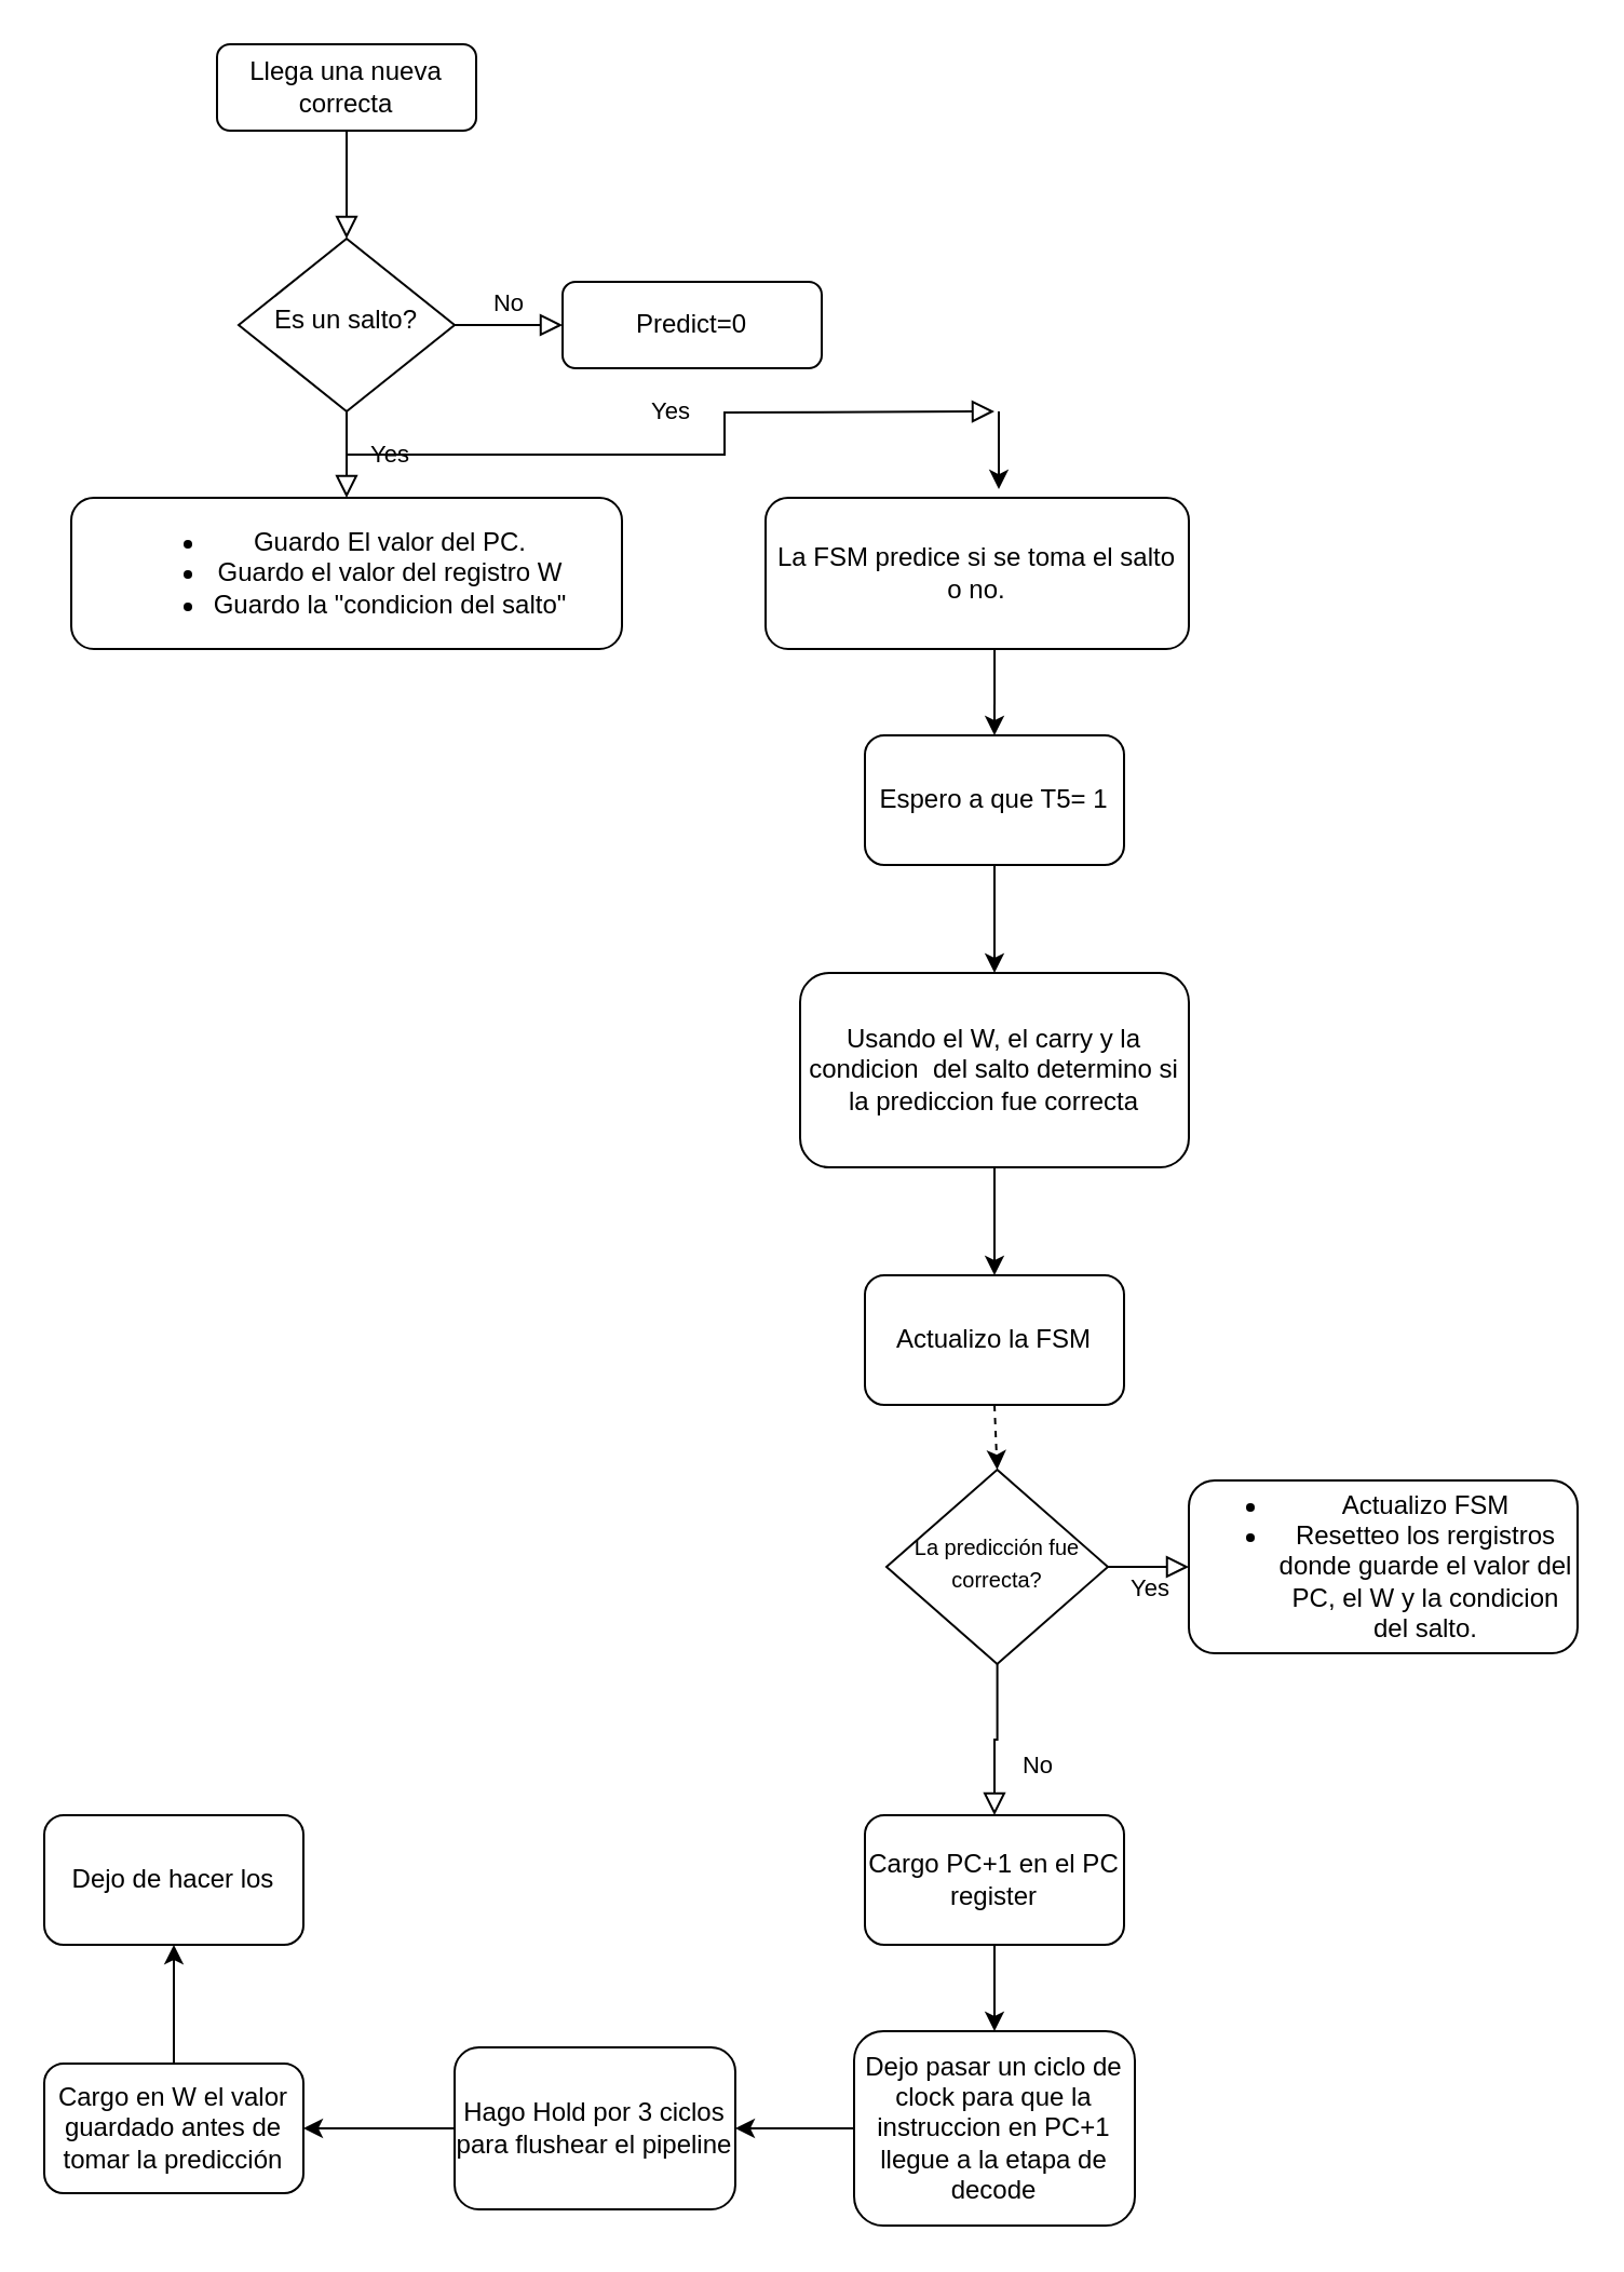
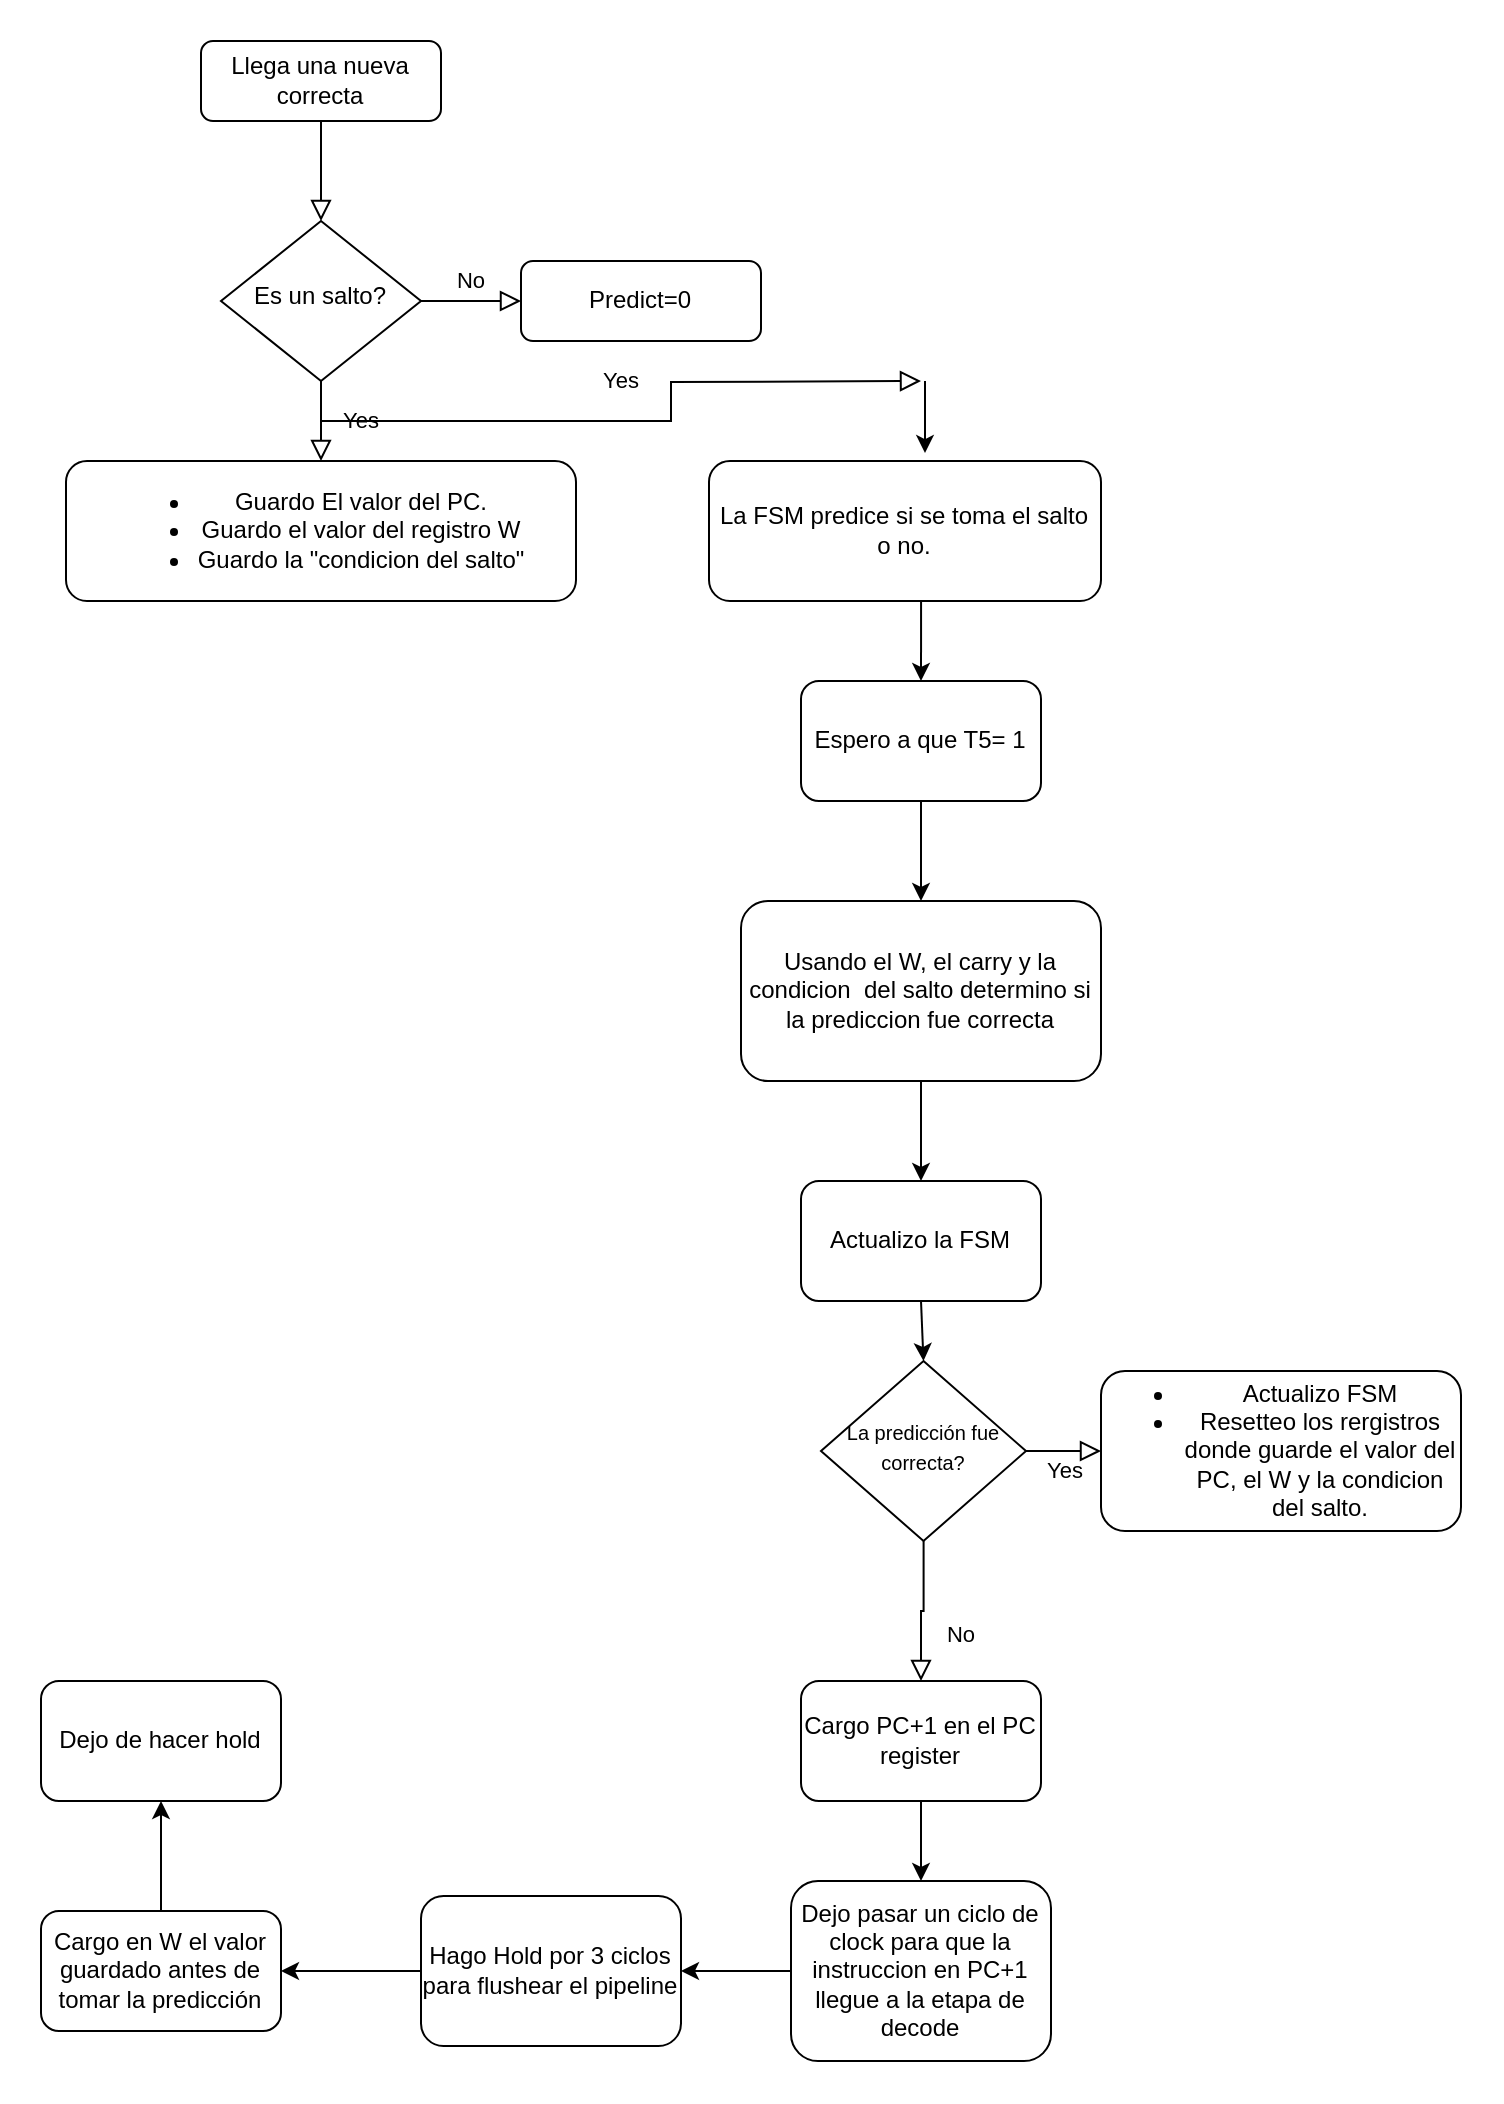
- <mxCell id="22" value="" style="endArrow=classic;html=1;exitX=0.5;exitY=1;exitDx=0;exitDy=0;entryX=0.5;entryY=0;entryDx=0;entryDy=0;dashed=1;" edge="1" parent="1" source="20" target="10"><mxGeometry width="50" height="50" relative="1" as="geometry"><mxPoint x="280" y="740" as="sourcePoint" /><mxPoint x="330" y="690" as="targetPoint" /></mxGeometry></mxCell>
+ <mxCell id="22" value="" style="endArrow=classic;html=1;exitX=0.5;exitY=1;exitDx=0;exitDy=0;entryX=0.5;entryY=0;entryDx=0;entryDy=0;" edge="1" parent="1" source="20" target="10"><mxGeometry width="50" height="50" relative="1" as="geometry"><mxPoint x="280" y="740" as="sourcePoint" /><mxPoint x="330" y="690" as="targetPoint" /></mxGeometry></mxCell>
- <mxCell id="31" value="Dejo de hacer los" style="rounded=1;whiteSpace=wrap;html=1;" vertex="1" parent="1"><mxGeometry x="20" y="840" width="120" height="60" as="geometry" /></mxCell>
+ <mxCell id="31" value="Dejo de hacer hold" style="rounded=1;whiteSpace=wrap;html=1;" vertex="1" parent="1"><mxGeometry x="20" y="840" width="120" height="60" as="geometry" /></mxCell>
